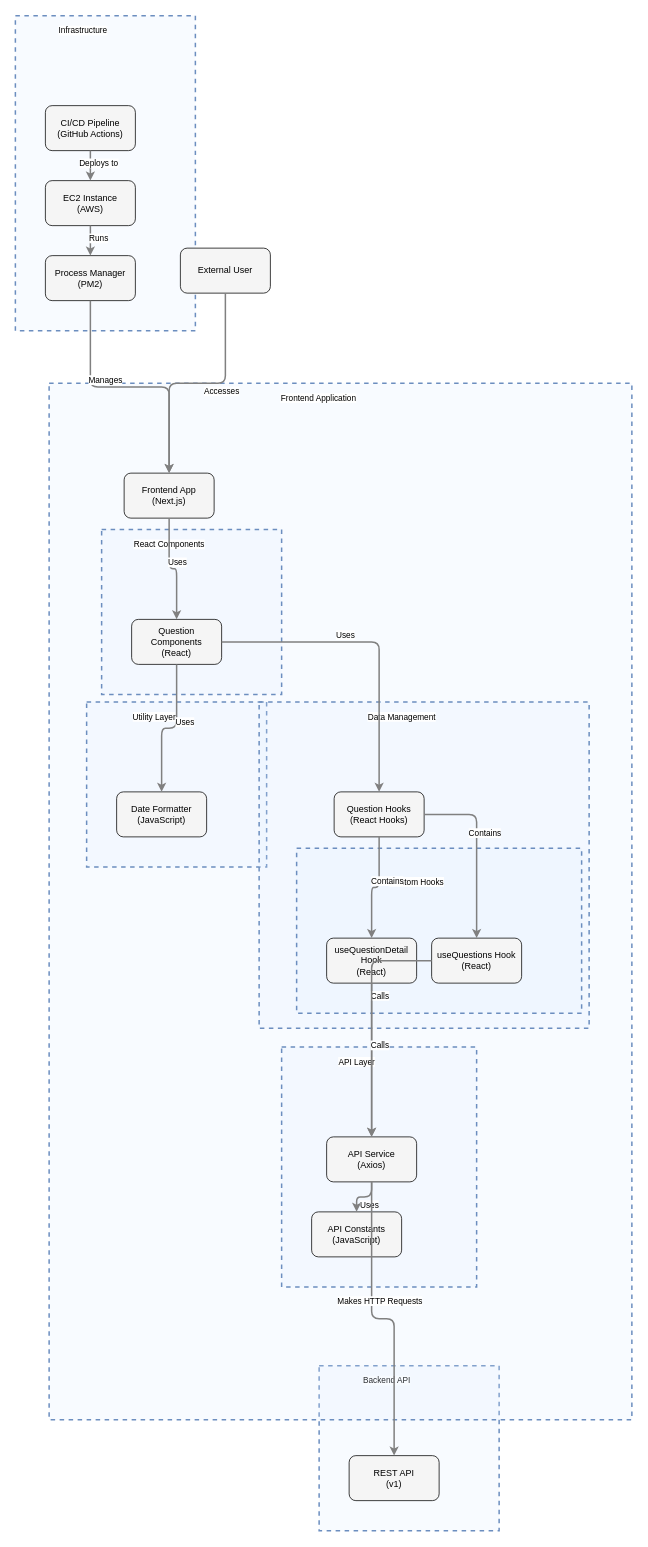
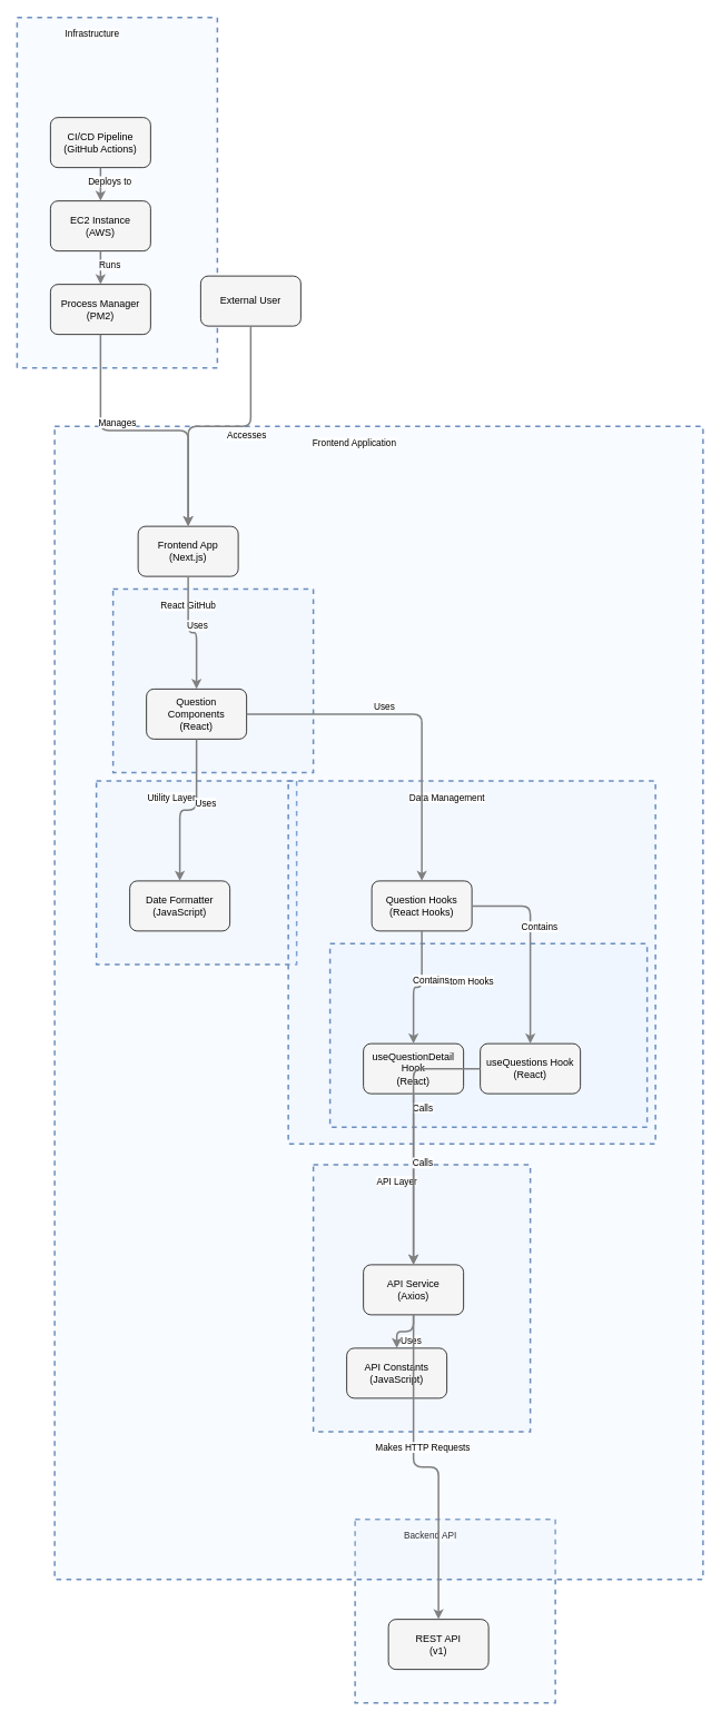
- <mxCell id="11" value="React Components" style="edgeLabel;html=1;align=center;verticalAlign=middle;resizable=0;labelBackgroundColor=white;spacing=5" vertex="1" parent="16"><mxGeometry x="78" y="203" width="164" height="24" as="geometry" /></mxCell>
+ <mxCell id="11" value="React GitHub" style="edgeLabel;html=1;align=center;verticalAlign=middle;resizable=0;labelBackgroundColor=white;spacing=5" vertex="1" parent="16"><mxGeometry x="78" y="203" width="164" height="24" as="geometry" /></mxCell>
